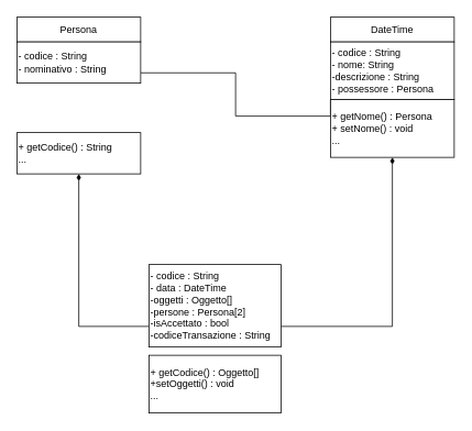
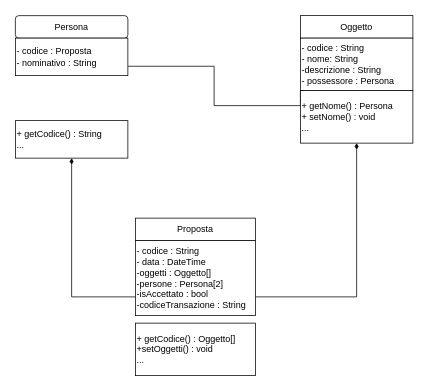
- <mxCell id="2" value="Persona" style="rounded=0;whiteSpace=wrap;html=1;align=center;" vertex="1" parent="1"><mxGeometry x="20" y="20" width="150" height="30" as="geometry" /></mxCell>
+ <mxCell id="2" value="Persona" style="whiteSpace=wrap;html=1;align=center;rounded=1;" vertex="1" parent="1"><mxGeometry x="20" y="20" width="150" height="30" as="geometry" /></mxCell>
- <mxCell id="6" value="DateTime" style="rounded=0;whiteSpace=wrap;html=1;align=center;" vertex="1" parent="1"><mxGeometry x="400" y="20" width="150" height="30" as="geometry" /></mxCell>
+ <mxCell id="6" value="Oggetto" style="rounded=0;whiteSpace=wrap;html=1;align=center;" vertex="1" parent="1"><mxGeometry x="400" y="20" width="150" height="30" as="geometry" /></mxCell>
- <mxCell id="4" value="&lt;div&gt;- codice : String&lt;/div&gt;&lt;div style=&quot;&quot;&gt;&lt;span style=&quot;background-color: initial;&quot;&gt;- nominativo : String&lt;/span&gt;&lt;/div&gt;" style="rounded=0;whiteSpace=wrap;html=1;align=left;" vertex="1" parent="1"><mxGeometry x="20" y="50" width="150" height="50" as="geometry" /></mxCell>
+ <mxCell id="4" value="&lt;div&gt;- codice : Proposta&lt;/div&gt;&lt;div style=&quot;&quot;&gt;&lt;span style=&quot;background-color: initial;&quot;&gt;- nominativo : String&lt;/span&gt;&lt;/div&gt;" style="rounded=0;whiteSpace=wrap;html=1;align=left;" vertex="1" parent="1"><mxGeometry x="20" y="50" width="150" height="50" as="geometry" /></mxCell>
+ <mxCell id="9" value="Proposta" style="rounded=0;whiteSpace=wrap;html=1;align=center;" vertex="1" parent="1"><mxGeometry x="180" y="290" width="160" height="30" as="geometry" /></mxCell>
